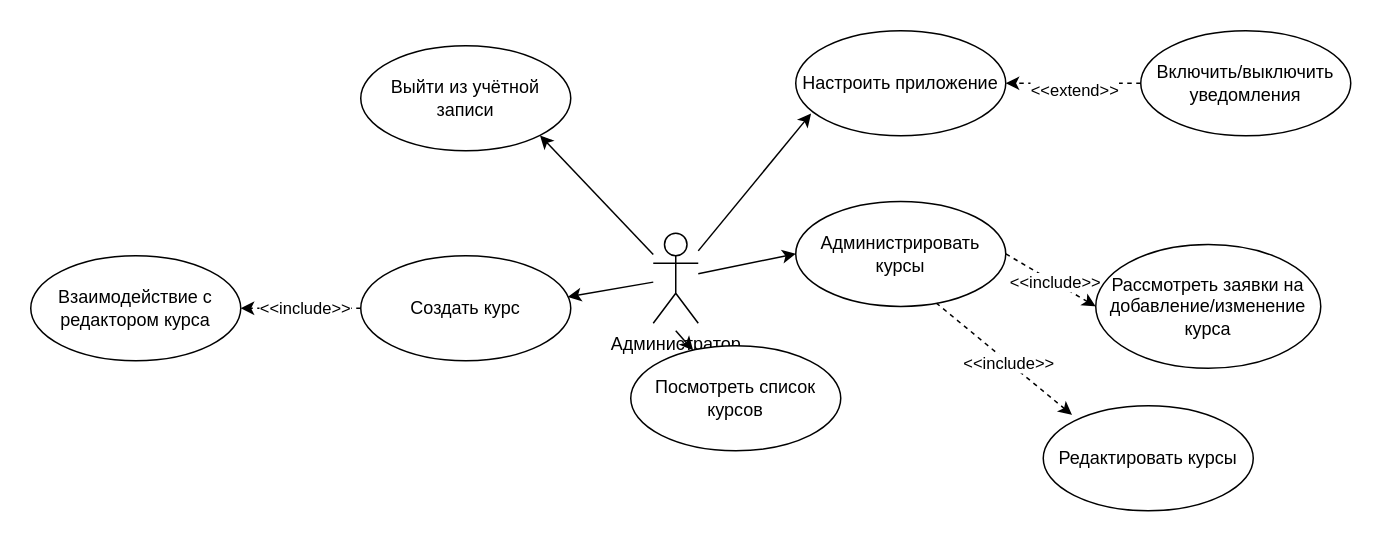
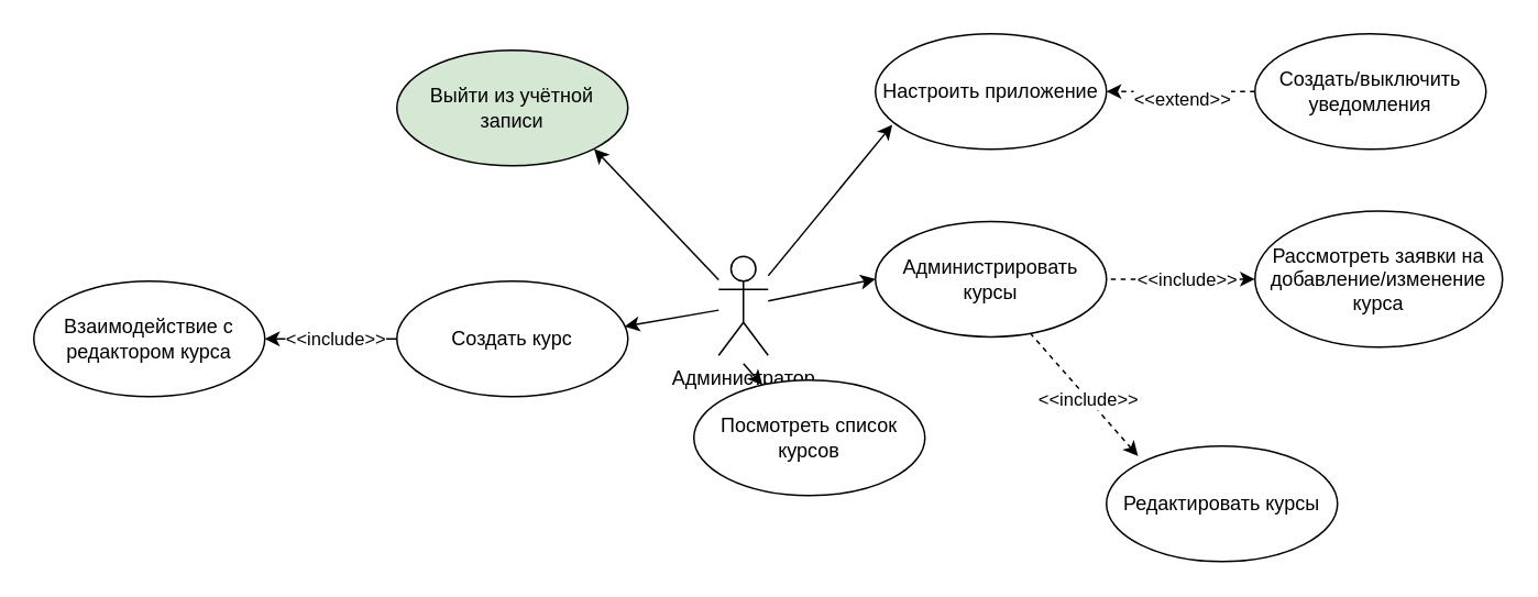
- <mxCell id="15" value="Включить/выключить уведомления" style="ellipse;whiteSpace=wrap;html=1;" parent="1" vertex="1"><mxGeometry x="760" y="20" width="140" height="70" as="geometry" /></mxCell>
+ <mxCell id="15" value="Создать/выключить уведомления" style="ellipse;whiteSpace=wrap;html=1;" parent="1" vertex="1"><mxGeometry x="760" y="20" width="140" height="70" as="geometry" /></mxCell>
- <mxCell id="6" value="Выйти из учётной записи" style="ellipse;whiteSpace=wrap;html=1;" parent="1" vertex="1"><mxGeometry x="240" y="30" width="140" height="70" as="geometry" /></mxCell>
+ <mxCell id="6" value="Выйти из учётной записи" style="ellipse;whiteSpace=wrap;html=1;fillColor=#d5e8d4;" parent="1" vertex="1"><mxGeometry x="240" y="30" width="140" height="70" as="geometry" /></mxCell>
- <mxCell id="9" value="Рассмотреть заявки на добавление/изменение курса" style="ellipse;whiteSpace=wrap;html=1;" parent="1" vertex="1"><mxGeometry x="730" y="162.5" width="150" height="82.5" as="geometry" /></mxCell>
+ <mxCell id="9" value="Рассмотреть заявки на добавление/изменение курса" style="ellipse;whiteSpace=wrap;html=1;" parent="1" vertex="1"><mxGeometry x="760" y="127.5" width="150" height="82.5" as="geometry" /></mxCell>
- <mxCell id="18" style="rounded=0;orthogonalLoop=1;jettySize=auto;html=1;exitX=0;exitY=0.5;exitDx=0;exitDy=0;dashed=1;" edge="1" parent="1" source="16" target="17"><mxGeometry relative="1" as="geometry"><mxPoint x="60" y="340" as="sourcePoint" /><mxPoint x="90" y="390" as="targetPoint" /></mxGeometry></mxCell>
+ <mxCell id="18" style="rounded=0;orthogonalLoop=1;jettySize=auto;html=1;exitX=0;exitY=0.5;exitDx=0;exitDy=0;dashed=0;" edge="1" parent="1" source="16" target="17"><mxGeometry relative="1" as="geometry"><mxPoint x="60" y="340" as="sourcePoint" /><mxPoint x="90" y="390" as="targetPoint" /></mxGeometry></mxCell>
- <mxCell id="20" value="Редактировать курсы" style="ellipse;whiteSpace=wrap;html=1;" vertex="1" parent="1"><mxGeometry x="695" y="270" width="140" height="70" as="geometry" /></mxCell>
+ <mxCell id="20" value="Редактировать курсы" style="ellipse;whiteSpace=wrap;html=1;" vertex="1" parent="1"><mxGeometry x="670" y="270" width="140" height="70" as="geometry" /></mxCell>
